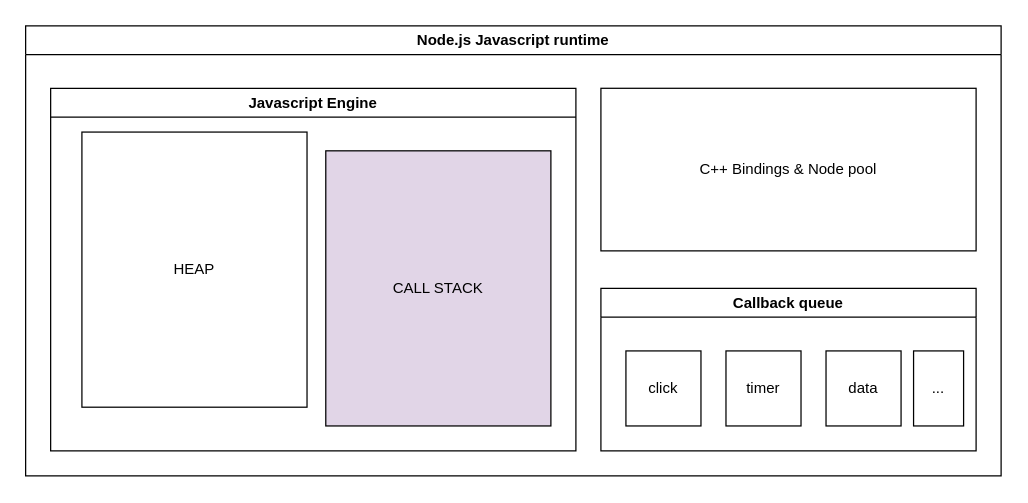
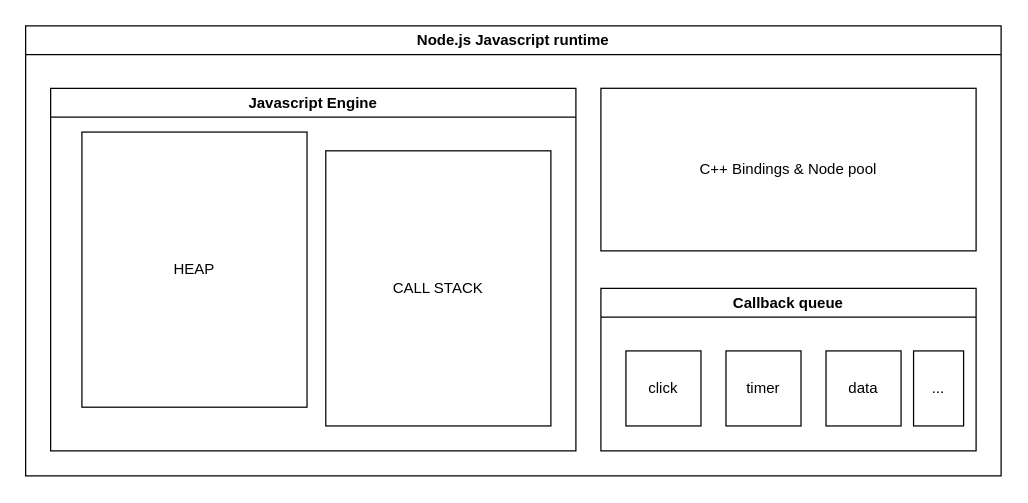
- <mxCell id="5" value="CALL STACK" style="rounded=0;whiteSpace=wrap;html=1;fillColor=#e1d5e7;" parent="3" vertex="1"><mxGeometry x="220" y="50" width="180" height="220" as="geometry" /></mxCell>
+ <mxCell id="5" value="CALL STACK" style="rounded=0;whiteSpace=wrap;html=1;" parent="3" vertex="1"><mxGeometry x="220" y="50" width="180" height="220" as="geometry" /></mxCell>
